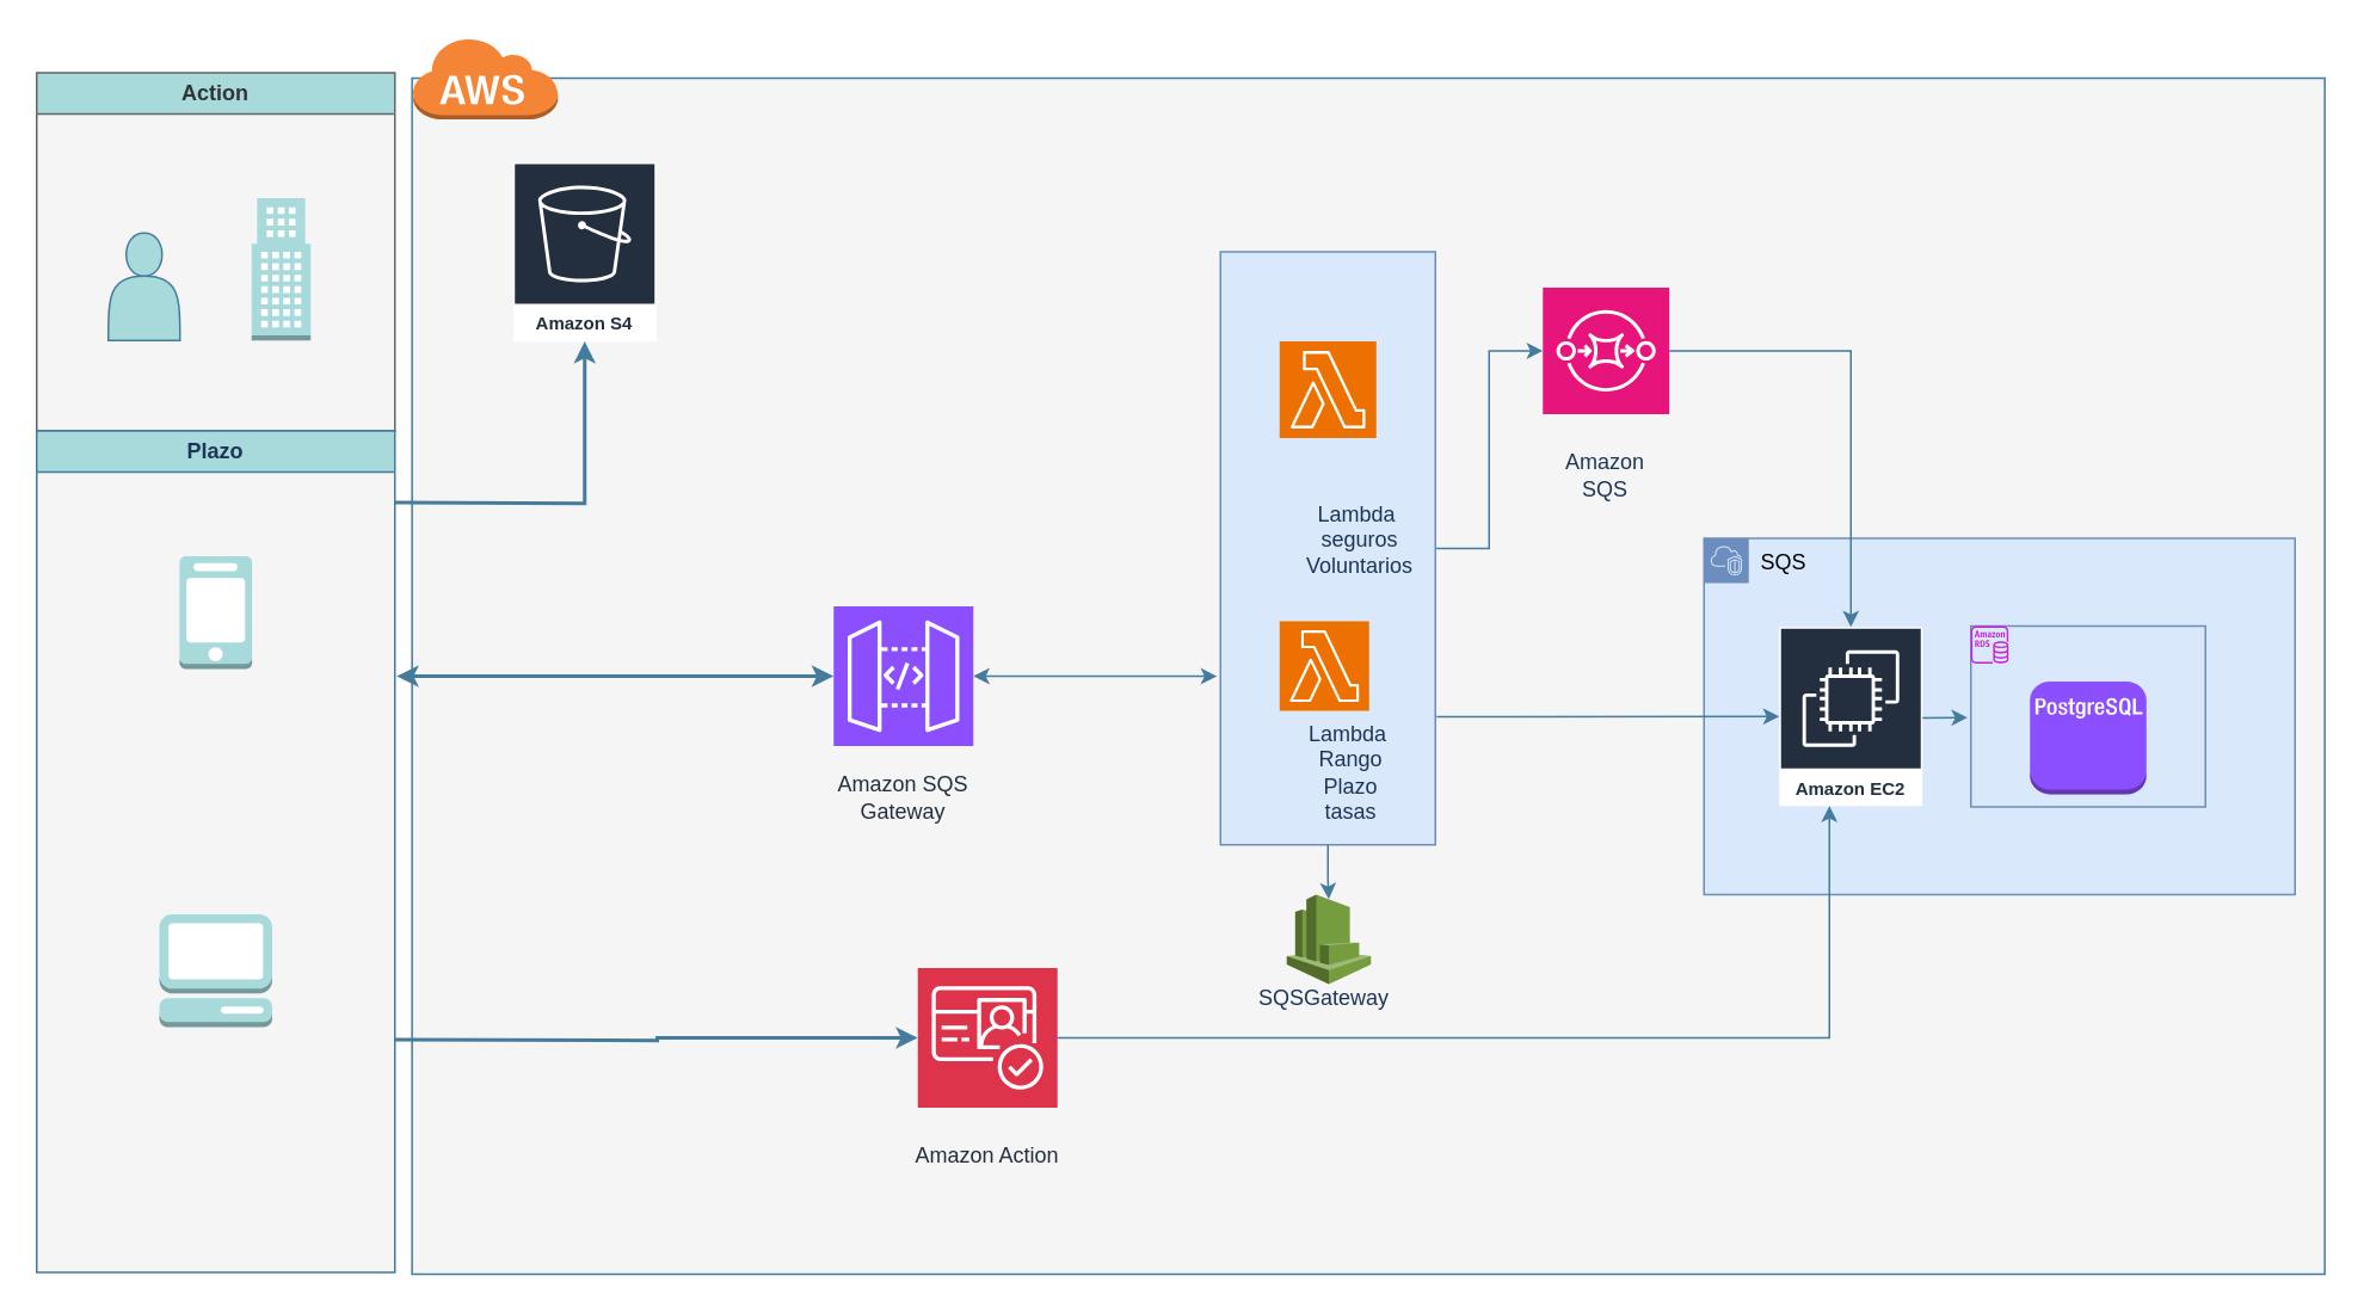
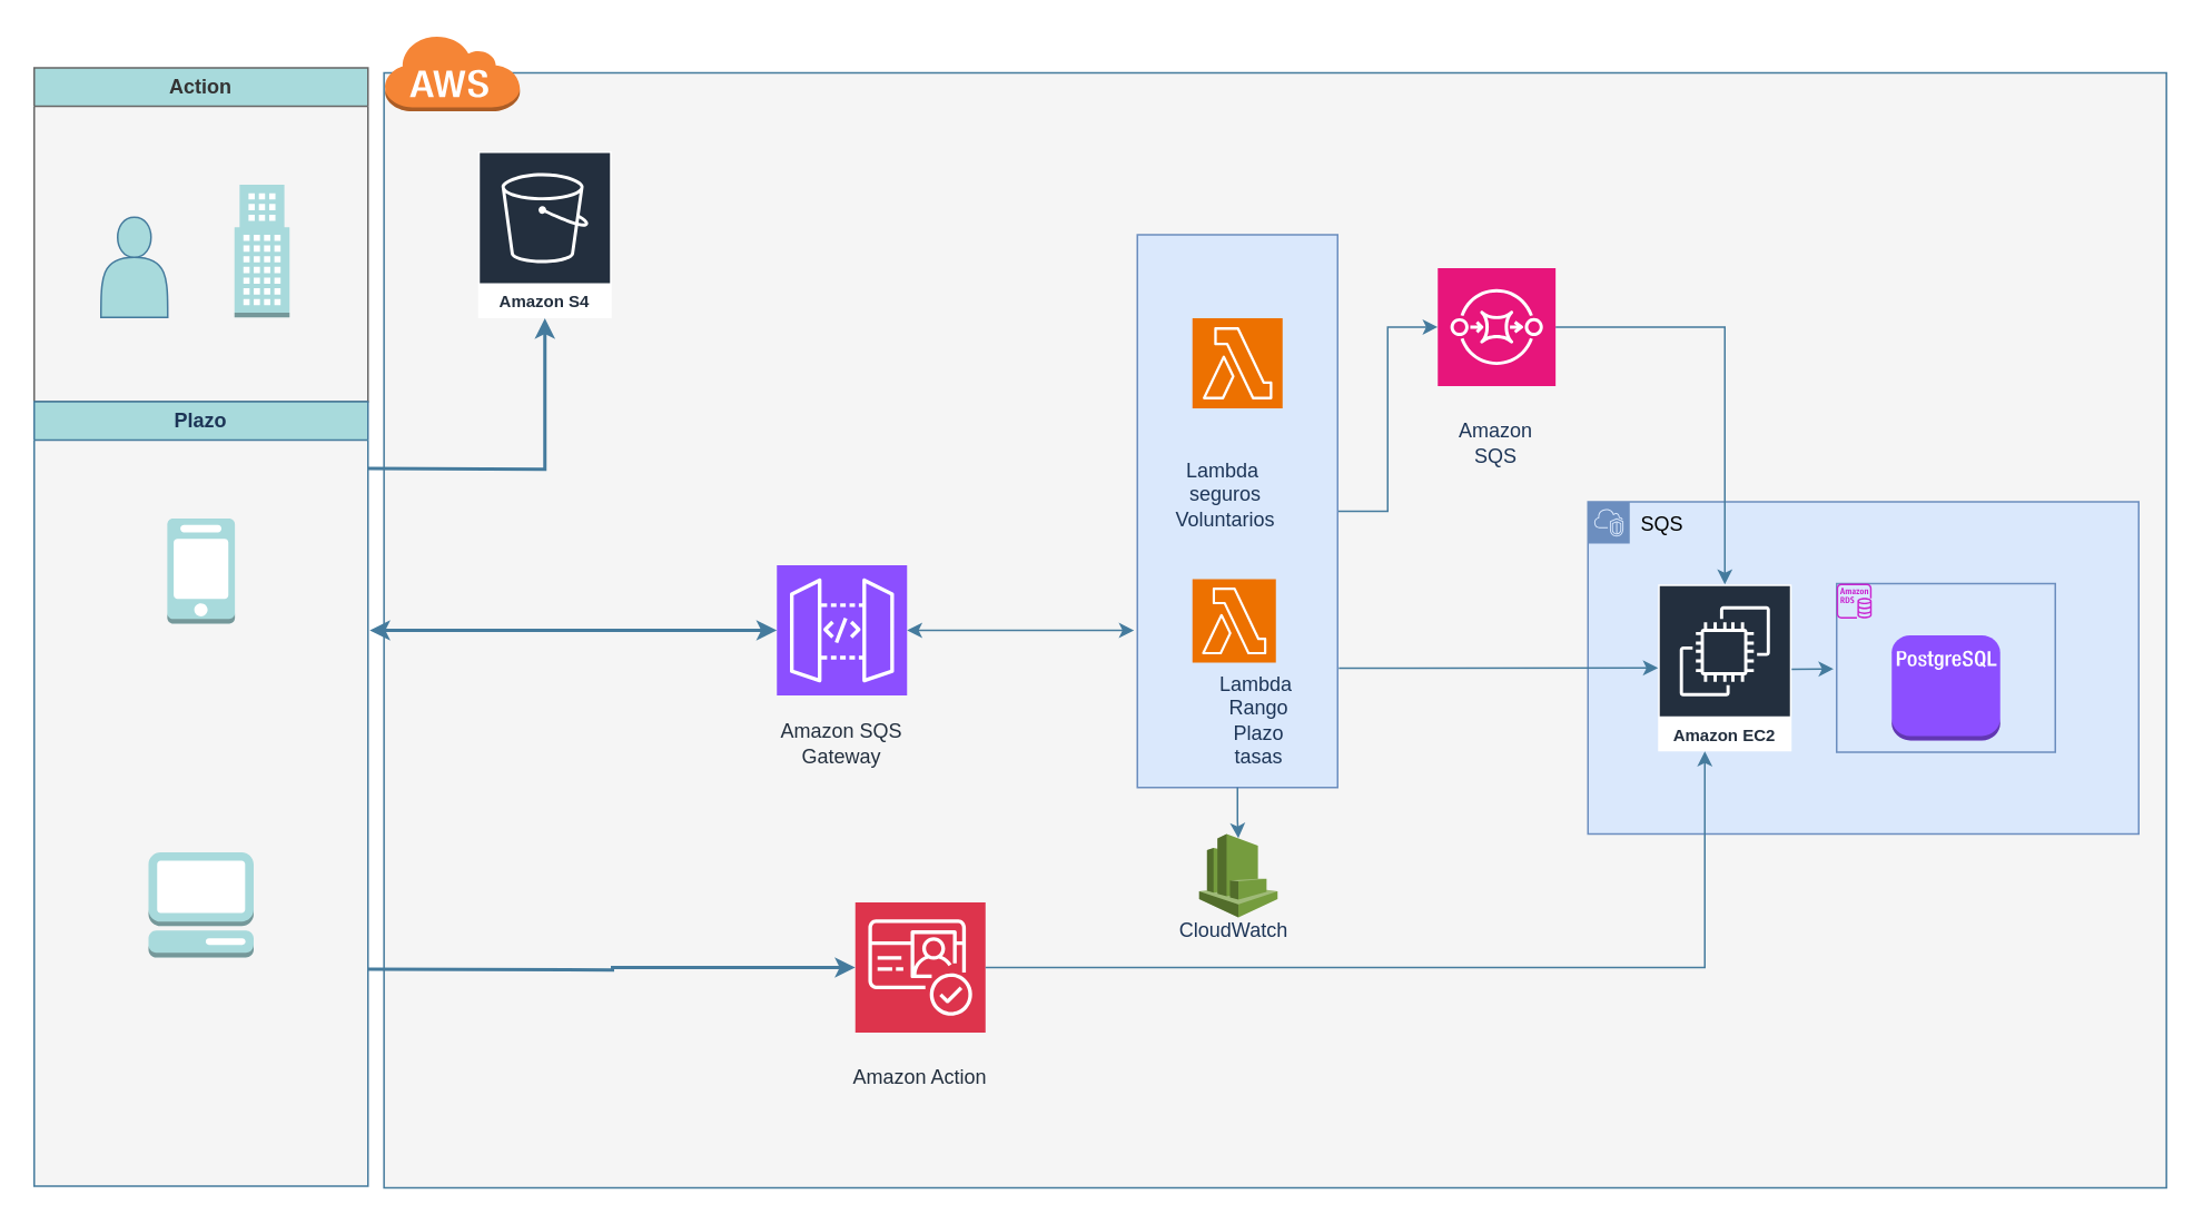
- <mxCell id="20" value="Lambda&amp;nbsp;&lt;div&gt;seguros Voluntarios&lt;/div&gt;" style="text;html=1;align=center;verticalAlign=middle;whiteSpace=wrap;rounded=0;fontColor=#1D3557;" vertex="1" parent="1"><mxGeometry x="729" y="285.6" width="60" height="30" as="geometry" /></mxCell>
+ <mxCell id="20" value="Lambda&amp;nbsp;&lt;div&gt;seguros Voluntarios&lt;/div&gt;" style="text;html=1;align=center;verticalAlign=middle;whiteSpace=wrap;rounded=0;fontColor=#1D3557;" vertex="1" parent="1"><mxGeometry x="704" y="280.6" width="60" height="30" as="geometry" /></mxCell>
- <mxCell id="38" value="SQSGateway" style="text;html=1;align=center;verticalAlign=middle;whiteSpace=wrap;rounded=0;fontColor=#1D3557;" vertex="1" parent="1"><mxGeometry x="709" y="542" width="60" height="30" as="geometry" /></mxCell>
+ <mxCell id="38" value="CloudWatch" style="text;html=1;align=center;verticalAlign=middle;whiteSpace=wrap;rounded=0;fontColor=#1D3557;" vertex="1" parent="1"><mxGeometry x="709" y="542" width="60" height="30" as="geometry" /></mxCell>
